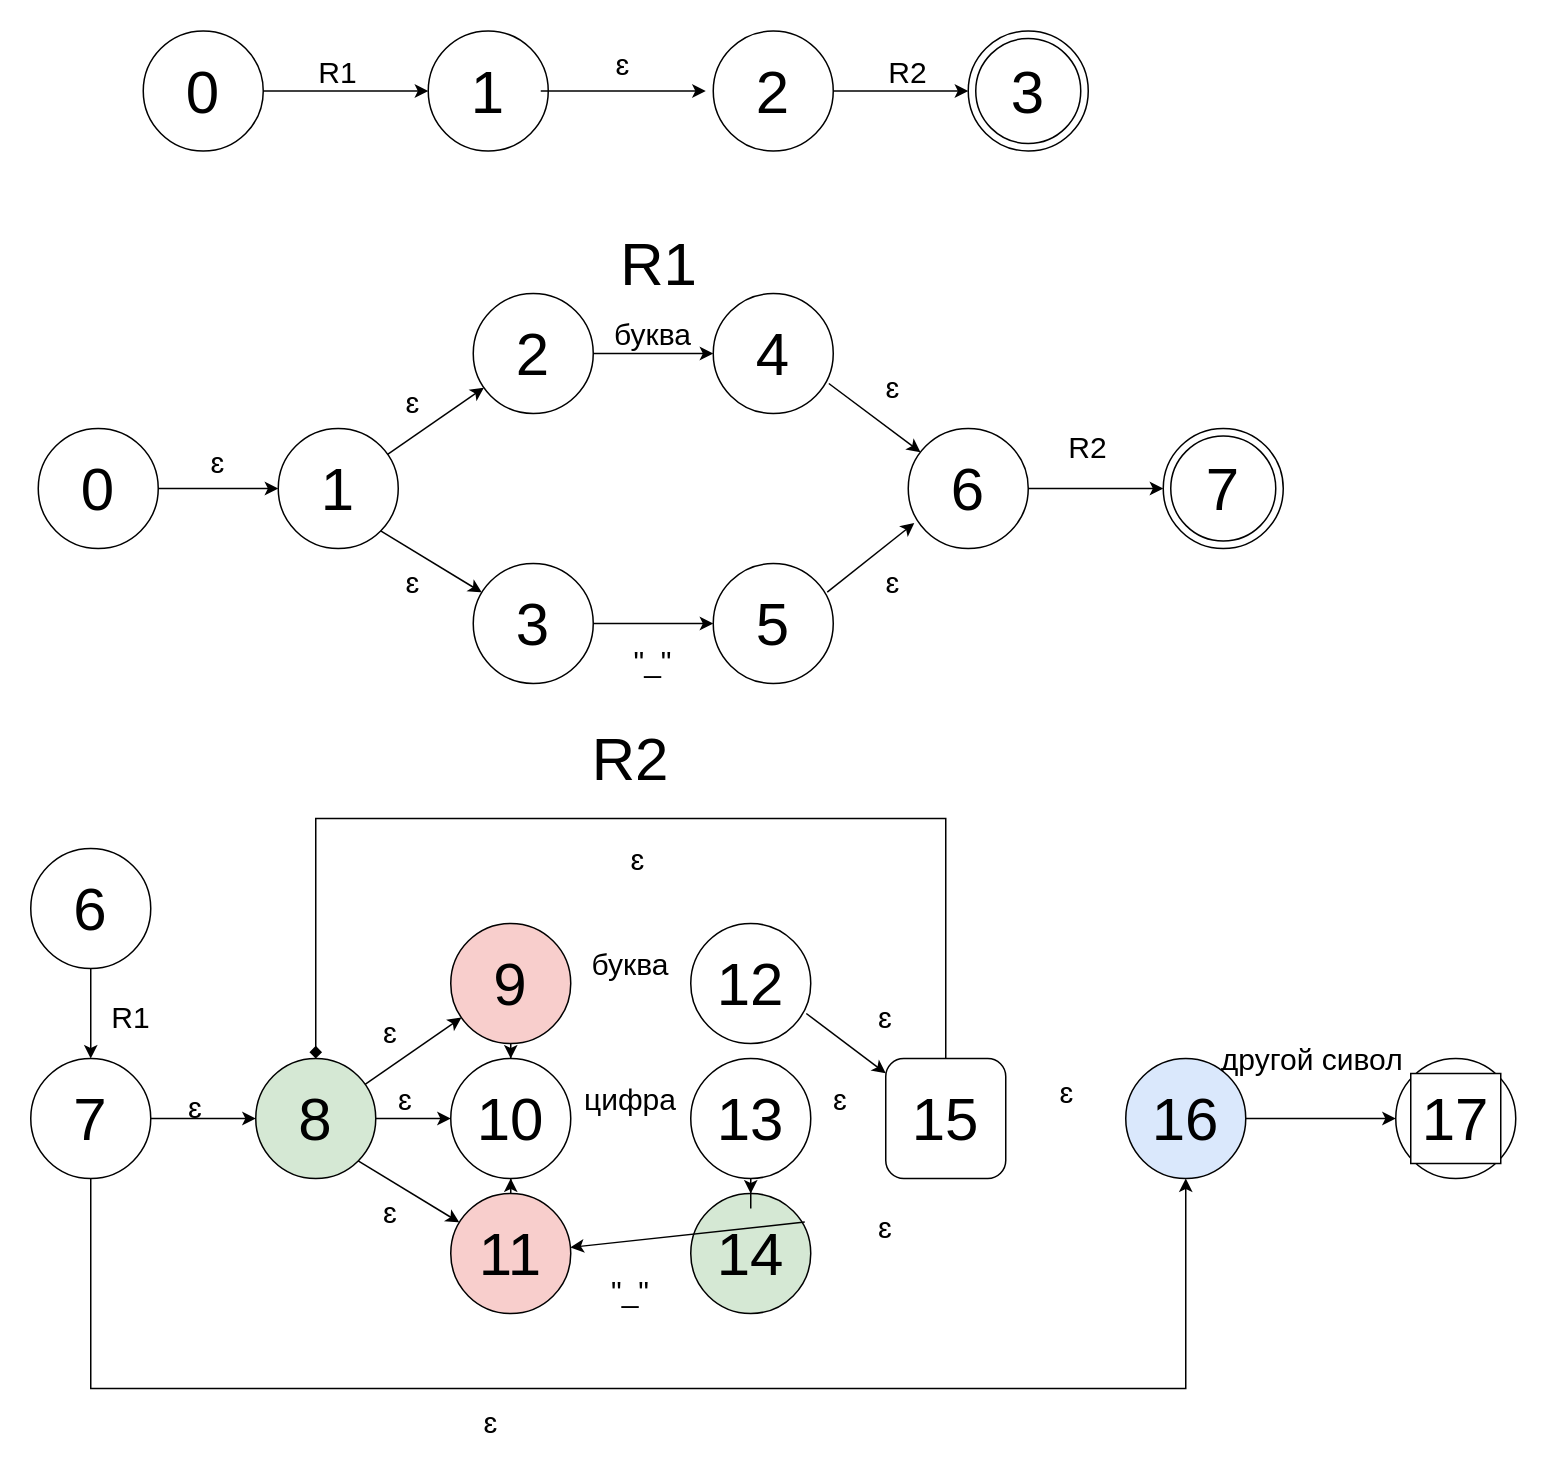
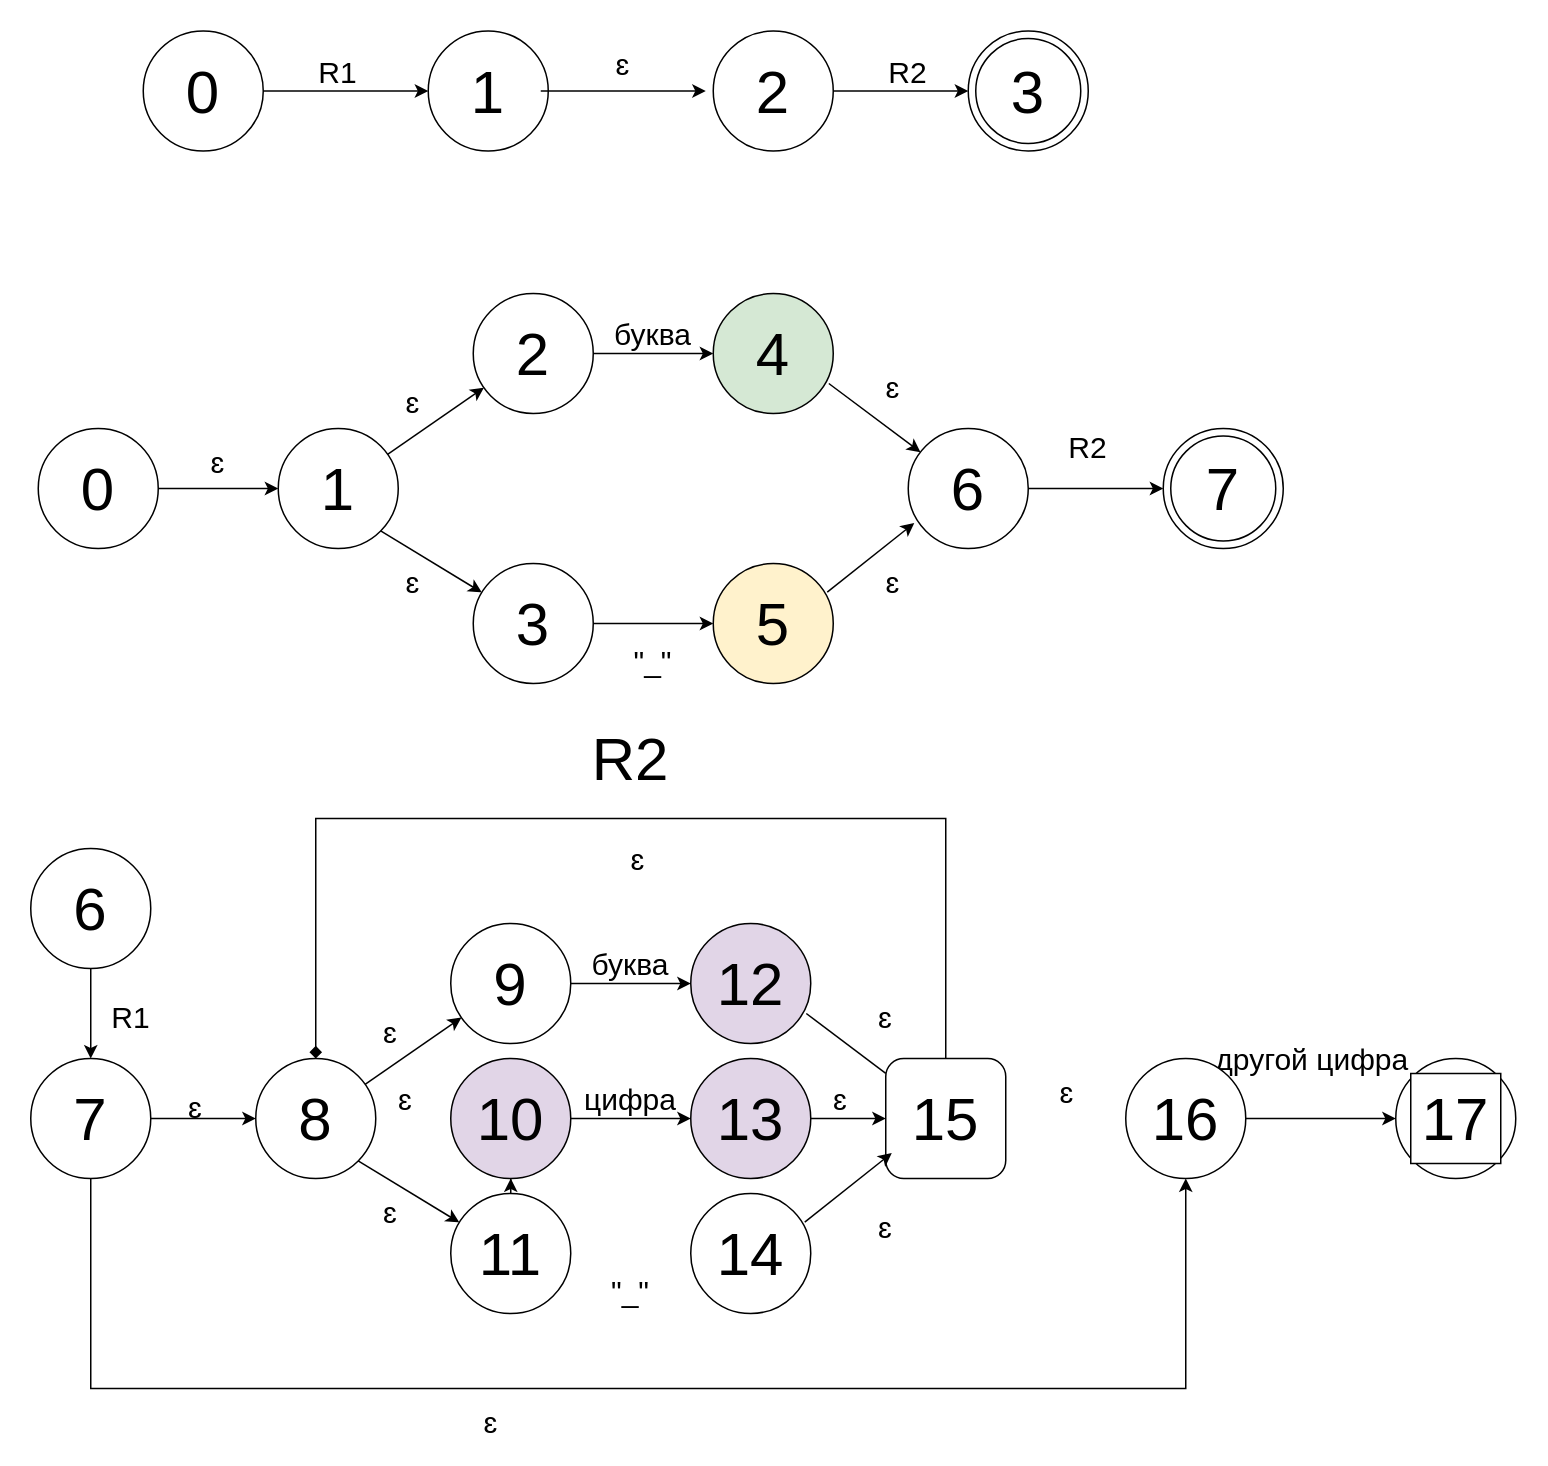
- <mxCell id="80" value="R1" style="text;html=1;strokeColor=none;fillColor=none;align=center;verticalAlign=middle;whiteSpace=wrap;rounded=0;fontSize=40;" vertex="1" parent="1"><mxGeometry x="369" y="160" width="140" height="30" as="geometry" /></mxCell>
- <mxCell id="18" value="&lt;font style=&quot;font-size: 40px;&quot;&gt;4&lt;/font&gt;" style="ellipse;whiteSpace=wrap;html=1;aspect=fixed;" vertex="1" parent="1"><mxGeometry x="475" y="195" width="80" height="80" as="geometry" /></mxCell>
+ <mxCell id="18" value="&lt;font style=&quot;font-size: 40px;&quot;&gt;4&lt;/font&gt;" style="ellipse;whiteSpace=wrap;html=1;aspect=fixed;fillColor=#d5e8d4;" vertex="1" parent="1"><mxGeometry x="475" y="195" width="80" height="80" as="geometry" /></mxCell>
- <mxCell id="19" value="&lt;font style=&quot;font-size: 40px;&quot;&gt;5&lt;/font&gt;" style="ellipse;whiteSpace=wrap;html=1;aspect=fixed;" vertex="1" parent="1"><mxGeometry x="475" y="375" width="80" height="80" as="geometry" /></mxCell>
+ <mxCell id="19" value="&lt;font style=&quot;font-size: 40px;&quot;&gt;5&lt;/font&gt;" style="ellipse;whiteSpace=wrap;html=1;aspect=fixed;fillColor=#fff2cc;" vertex="1" parent="1"><mxGeometry x="475" y="375" width="80" height="80" as="geometry" /></mxCell>
- <mxCell id="46" value="&lt;font style=&quot;font-size: 40px;&quot;&gt;9&lt;/font&gt;" style="ellipse;whiteSpace=wrap;html=1;aspect=fixed;fillColor=#f8cecc;" vertex="1" parent="1"><mxGeometry x="300" y="615" width="80" height="80" as="geometry" /></mxCell>
+ <mxCell id="46" value="&lt;font style=&quot;font-size: 40px;&quot;&gt;9&lt;/font&gt;" style="ellipse;whiteSpace=wrap;html=1;aspect=fixed;" vertex="1" parent="1"><mxGeometry x="300" y="615" width="80" height="80" as="geometry" /></mxCell>
- <mxCell id="47" value="&lt;font style=&quot;font-size: 40px;&quot;&gt;12&lt;/font&gt;" style="ellipse;whiteSpace=wrap;html=1;aspect=fixed;" vertex="1" parent="1"><mxGeometry x="460" y="615" width="80" height="80" as="geometry" /></mxCell>
+ <mxCell id="47" value="&lt;font style=&quot;font-size: 40px;&quot;&gt;12&lt;/font&gt;" style="ellipse;whiteSpace=wrap;html=1;aspect=fixed;fillColor=#e1d5e7;" vertex="1" parent="1"><mxGeometry x="460" y="615" width="80" height="80" as="geometry" /></mxCell>
- <mxCell id="74" value="&lt;font style=&quot;font-size: 20px;&quot;&gt;другой сивол&lt;/font&gt;" style="text;html=1;strokeColor=none;fillColor=none;align=center;verticalAlign=middle;whiteSpace=wrap;rounded=0;fontSize=40;" vertex="1" parent="1"><mxGeometry x="780" y="685" width="189" height="25" as="geometry" /></mxCell>
+ <mxCell id="74" value="&lt;font style=&quot;font-size: 20px;&quot;&gt;другой цифра&lt;/font&gt;" style="text;html=1;strokeColor=none;fillColor=none;align=center;verticalAlign=middle;whiteSpace=wrap;rounded=0;fontSize=40;" vertex="1" parent="1"><mxGeometry x="780" y="685" width="189" height="25" as="geometry" /></mxCell>
- <mxCell id="45" style="edgeStyle=orthogonalEdgeStyle;rounded=0;orthogonalLoop=1;jettySize=auto;html=1;fontSize=40;" edge="1" parent="1" source="46" target="64"><mxGeometry relative="1" as="geometry" /></mxCell>
+ <mxCell id="45" style="edgeStyle=orthogonalEdgeStyle;rounded=0;orthogonalLoop=1;jettySize=auto;html=1;fontSize=40;" edge="1" parent="1" source="46" target="47"><mxGeometry relative="1" as="geometry" /></mxCell>
- <mxCell id="58" value="" style="endArrow=classic;html=1;rounded=0;fontSize=40;exitX=0.963;exitY=0.75;exitDx=0;exitDy=0;exitPerimeter=0;" edge="1" parent="1" source="47" target="57"><mxGeometry width="50" height="50" relative="1" as="geometry"><mxPoint x="252.912" y="732.267" as="sourcePoint" /><mxPoint x="317.112" y="687.768" as="targetPoint" /></mxGeometry></mxCell>
+ <mxCell id="58" value="" style="endArrow=none;html=1;rounded=0;fontSize=40;exitX=0.963;exitY=0.75;exitDx=0;exitDy=0;exitPerimeter=0;" edge="1" parent="1" source="47" target="57"><mxGeometry width="50" height="50" relative="1" as="geometry"><mxPoint x="252.912" y="732.267" as="sourcePoint" /><mxPoint x="317.112" y="687.768" as="targetPoint" /></mxGeometry></mxCell>
- <mxCell id="42" value="&lt;font style=&quot;font-size: 40px;&quot;&gt;8&lt;/font&gt;" style="ellipse;whiteSpace=wrap;html=1;aspect=fixed;fillColor=#d5e8d4;" vertex="1" parent="1"><mxGeometry x="170" y="705" width="80" height="80" as="geometry" /></mxCell>
+ <mxCell id="42" value="&lt;font style=&quot;font-size: 40px;&quot;&gt;8&lt;/font&gt;" style="ellipse;whiteSpace=wrap;html=1;aspect=fixed;" vertex="1" parent="1"><mxGeometry x="170" y="705" width="80" height="80" as="geometry" /></mxCell>
- <mxCell id="41" style="edgeStyle=orthogonalEdgeStyle;rounded=0;orthogonalLoop=1;jettySize=auto;html=1;fontSize=20;" edge="1" parent="1" source="42" target="64"><mxGeometry relative="1" as="geometry" /></mxCell>
- <mxCell id="64" value="&lt;font style=&quot;font-size: 40px;&quot;&gt;10&lt;/font&gt;" style="ellipse;whiteSpace=wrap;html=1;aspect=fixed;" vertex="1" parent="1"><mxGeometry x="300" y="705" width="80" height="80" as="geometry" /></mxCell>
+ <mxCell id="64" value="&lt;font style=&quot;font-size: 40px;&quot;&gt;10&lt;/font&gt;" style="ellipse;whiteSpace=wrap;html=1;aspect=fixed;fillColor=#e1d5e7;" vertex="1" parent="1"><mxGeometry x="300" y="705" width="80" height="80" as="geometry" /></mxCell>
+ <mxCell id="63" style="edgeStyle=orthogonalEdgeStyle;rounded=0;orthogonalLoop=1;jettySize=auto;html=1;fontSize=20;" edge="1" parent="1" source="64" target="66"><mxGeometry relative="1" as="geometry" /></mxCell>
- <mxCell id="66" value="&lt;font style=&quot;font-size: 40px;&quot;&gt;13&lt;/font&gt;" style="ellipse;whiteSpace=wrap;html=1;aspect=fixed;" vertex="1" parent="1"><mxGeometry x="460" y="705" width="80" height="80" as="geometry" /></mxCell>
+ <mxCell id="66" value="&lt;font style=&quot;font-size: 40px;&quot;&gt;13&lt;/font&gt;" style="ellipse;whiteSpace=wrap;html=1;aspect=fixed;fillColor=#e1d5e7;" vertex="1" parent="1"><mxGeometry x="460" y="705" width="80" height="80" as="geometry" /></mxCell>
- <mxCell id="75" value="&lt;font style=&quot;font-size: 40px;&quot;&gt;16&lt;/font&gt;" style="ellipse;whiteSpace=wrap;html=1;aspect=fixed;fillColor=#dae8fc;" vertex="1" parent="1"><mxGeometry x="750" y="705" width="80" height="80" as="geometry" /></mxCell>
+ <mxCell id="75" value="&lt;font style=&quot;font-size: 40px;&quot;&gt;16&lt;/font&gt;" style="ellipse;whiteSpace=wrap;html=1;aspect=fixed;" vertex="1" parent="1"><mxGeometry x="750" y="705" width="80" height="80" as="geometry" /></mxCell>
- <mxCell id="65" style="edgeStyle=orthogonalEdgeStyle;rounded=0;orthogonalLoop=1;jettySize=auto;html=1;fontSize=20;" edge="1" parent="1" source="66" target="48"><mxGeometry relative="1" as="geometry" /></mxCell>
+ <mxCell id="65" style="edgeStyle=orthogonalEdgeStyle;rounded=0;orthogonalLoop=1;jettySize=auto;html=1;fontSize=20;" edge="1" parent="1" source="66" target="57"><mxGeometry relative="1" as="geometry" /></mxCell>
- <mxCell id="59" value="" style="endArrow=classic;html=1;rounded=0;fontSize=40;exitX=0.95;exitY=0.238;exitDx=0;exitDy=0;exitPerimeter=0;" edge="1" parent="1" source="48" target="44"><mxGeometry width="50" height="50" relative="1" as="geometry"><mxPoint x="547.04" y="685" as="sourcePoint" /><mxPoint x="608.167" y="730.779" as="targetPoint" /></mxGeometry></mxCell>
+ <mxCell id="59" value="" style="endArrow=classic;html=1;rounded=0;fontSize=40;exitX=0.95;exitY=0.238;exitDx=0;exitDy=0;exitPerimeter=0;entryX=0.05;entryY=0.788;entryDx=0;entryDy=0;entryPerimeter=0;" edge="1" parent="1" source="48" target="57"><mxGeometry width="50" height="50" relative="1" as="geometry"><mxPoint x="547.04" y="685" as="sourcePoint" /><mxPoint x="608.167" y="730.779" as="targetPoint" /></mxGeometry></mxCell>
- <mxCell id="44" value="&lt;font style=&quot;font-size: 40px;&quot;&gt;11&lt;/font&gt;" style="ellipse;whiteSpace=wrap;html=1;aspect=fixed;fillColor=#f8cecc;" vertex="1" parent="1"><mxGeometry x="300" y="795" width="80" height="80" as="geometry" /></mxCell>
+ <mxCell id="44" value="&lt;font style=&quot;font-size: 40px;&quot;&gt;11&lt;/font&gt;" style="ellipse;whiteSpace=wrap;html=1;aspect=fixed;" vertex="1" parent="1"><mxGeometry x="300" y="795" width="80" height="80" as="geometry" /></mxCell>
- <mxCell id="48" value="&lt;font style=&quot;font-size: 40px;&quot;&gt;14&lt;/font&gt;" style="ellipse;whiteSpace=wrap;html=1;aspect=fixed;fillColor=#d5e8d4;" vertex="1" parent="1"><mxGeometry x="460" y="795" width="80" height="80" as="geometry" /></mxCell>
+ <mxCell id="48" value="&lt;font style=&quot;font-size: 40px;&quot;&gt;14&lt;/font&gt;" style="ellipse;whiteSpace=wrap;html=1;aspect=fixed;" vertex="1" parent="1"><mxGeometry x="460" y="795" width="80" height="80" as="geometry" /></mxCell>
